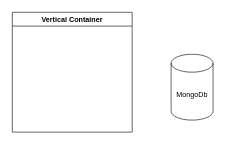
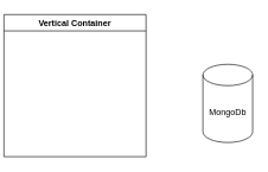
- <mxCell id="3" value="Vertical Container" style="swimlane;whiteSpace=wrap;html=1;" vertex="1" parent="1"><mxGeometry x="20" y="20" width="200" height="200" as="geometry"><mxRectangle x="310" y="140" width="140" height="30" as="alternateBounds" /></mxGeometry></mxCell>
+ <mxCell id="3" value="Vertical Container" style="swimlane;whiteSpace=wrap;html=1;" vertex="1" parent="1"><mxGeometry x="5" y="20" width="200" height="200" as="geometry"><mxRectangle x="310" y="140" width="140" height="30" as="alternateBounds" /></mxGeometry></mxCell>
